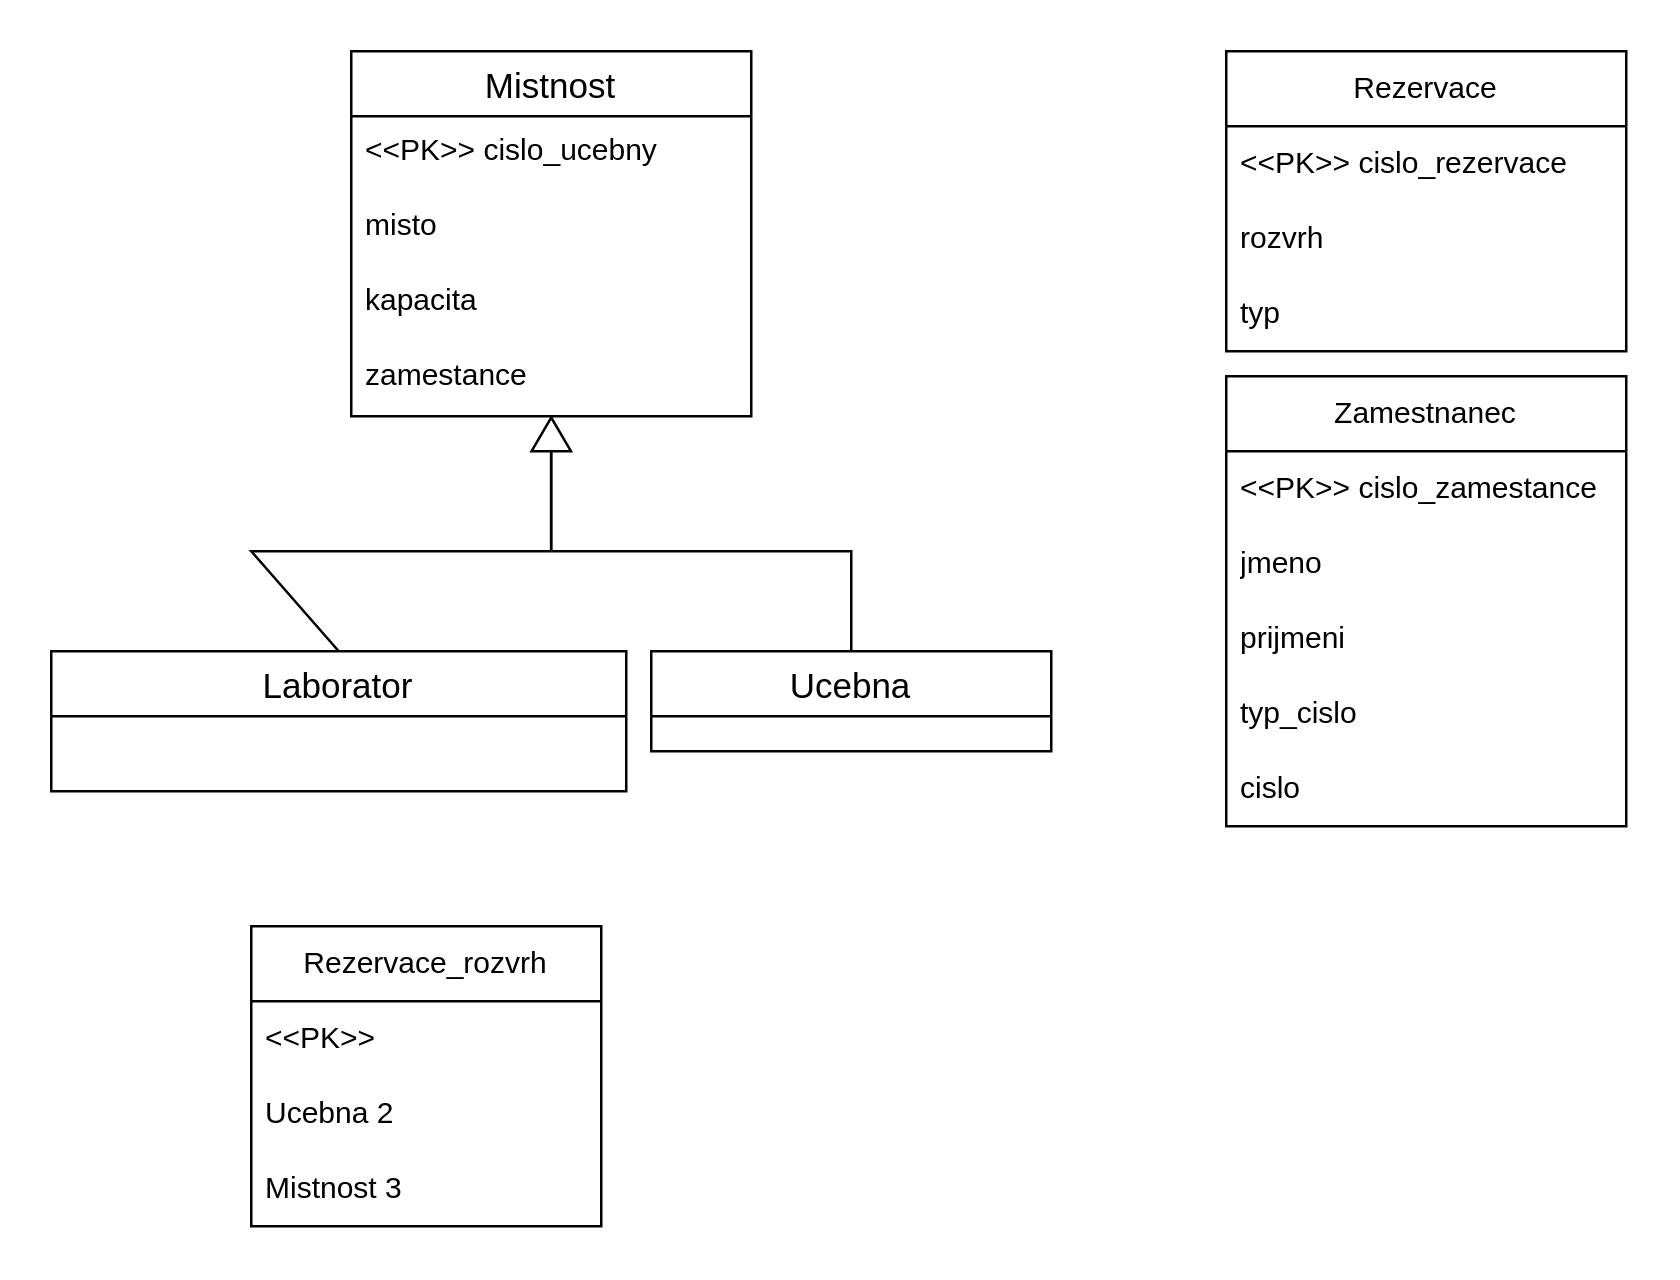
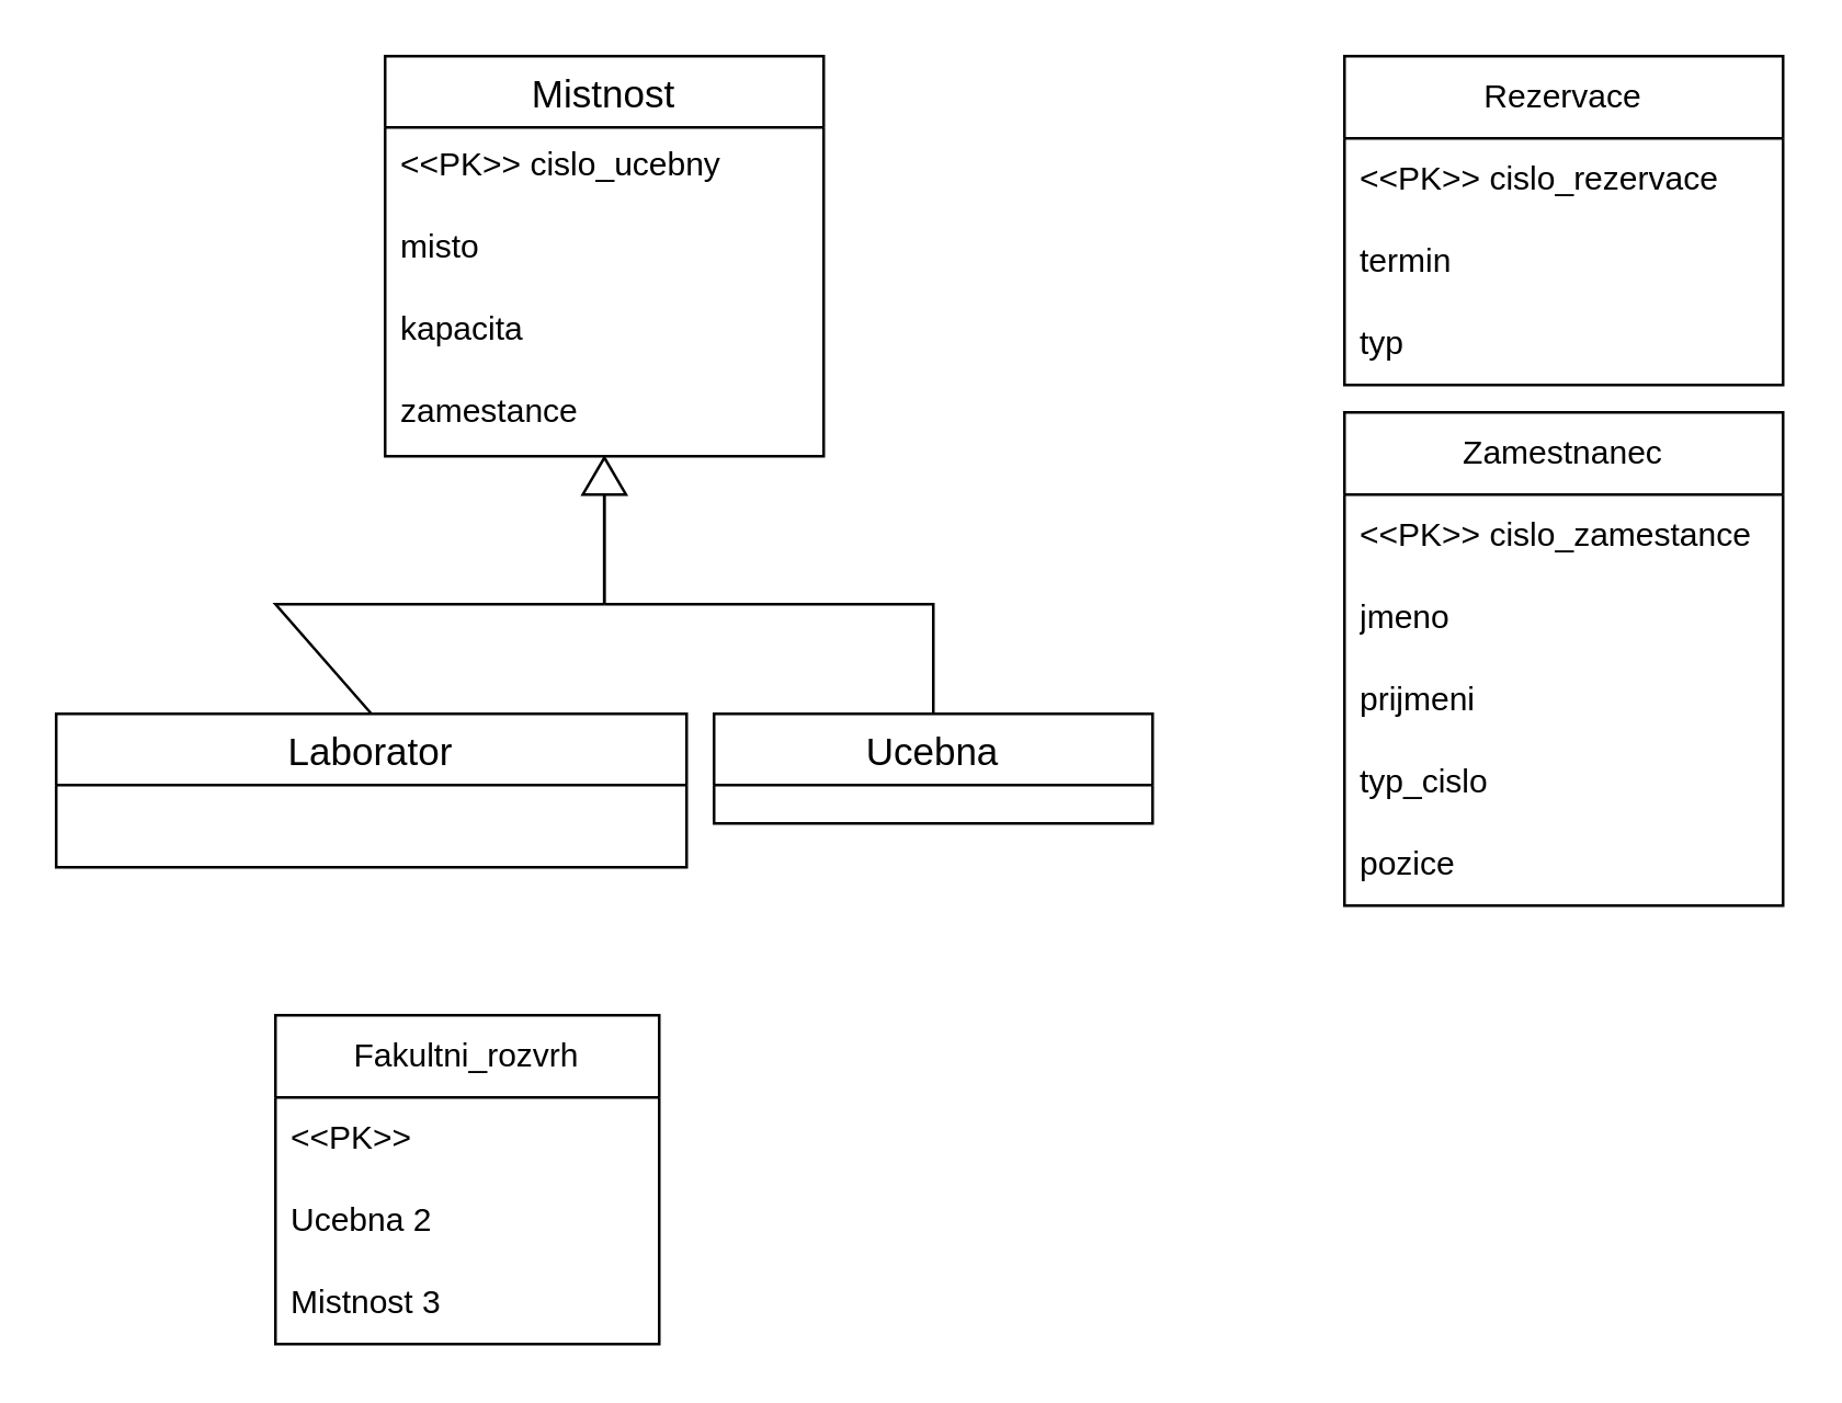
- <mxCell id="14" value="rozvrh" style="text;strokeColor=none;fillColor=none;align=left;verticalAlign=middle;spacingLeft=4;spacingRight=4;overflow=hidden;points=[[0,0.5],[1,0.5]];portConstraint=eastwest;rotatable=0;whiteSpace=wrap;html=1;" vertex="1" parent="12"><mxGeometry y="60" width="160" height="30" as="geometry" /></mxCell>
+ <mxCell id="14" value="termin" style="text;strokeColor=none;fillColor=none;align=left;verticalAlign=middle;spacingLeft=4;spacingRight=4;overflow=hidden;points=[[0,0.5],[1,0.5]];portConstraint=eastwest;rotatable=0;whiteSpace=wrap;html=1;" vertex="1" parent="12"><mxGeometry y="60" width="160" height="30" as="geometry" /></mxCell>
- <mxCell id="21" value="cislo" style="text;strokeColor=none;fillColor=none;align=left;verticalAlign=middle;spacingLeft=4;spacingRight=4;overflow=hidden;points=[[0,0.5],[1,0.5]];portConstraint=eastwest;rotatable=0;whiteSpace=wrap;html=1;" vertex="1" parent="16"><mxGeometry y="150" width="160" height="30" as="geometry" /></mxCell>
+ <mxCell id="21" value="pozice" style="text;strokeColor=none;fillColor=none;align=left;verticalAlign=middle;spacingLeft=4;spacingRight=4;overflow=hidden;points=[[0,0.5],[1,0.5]];portConstraint=eastwest;rotatable=0;whiteSpace=wrap;html=1;" vertex="1" parent="16"><mxGeometry y="150" width="160" height="30" as="geometry" /></mxCell>
- <mxCell id="22" value="Rezervace_rozvrh" style="swimlane;fontStyle=0;childLayout=stackLayout;horizontal=1;startSize=30;horizontalStack=0;resizeParent=1;resizeParentMax=0;resizeLast=0;collapsible=1;marginBottom=0;whiteSpace=wrap;html=1;" vertex="1" parent="1"><mxGeometry x="100" y="370" width="140" height="120" as="geometry" /></mxCell>
+ <mxCell id="22" value="Fakultni_rozvrh" style="swimlane;fontStyle=0;childLayout=stackLayout;horizontal=1;startSize=30;horizontalStack=0;resizeParent=1;resizeParentMax=0;resizeLast=0;collapsible=1;marginBottom=0;whiteSpace=wrap;html=1;" vertex="1" parent="1"><mxGeometry x="100" y="370" width="140" height="120" as="geometry" /></mxCell>
